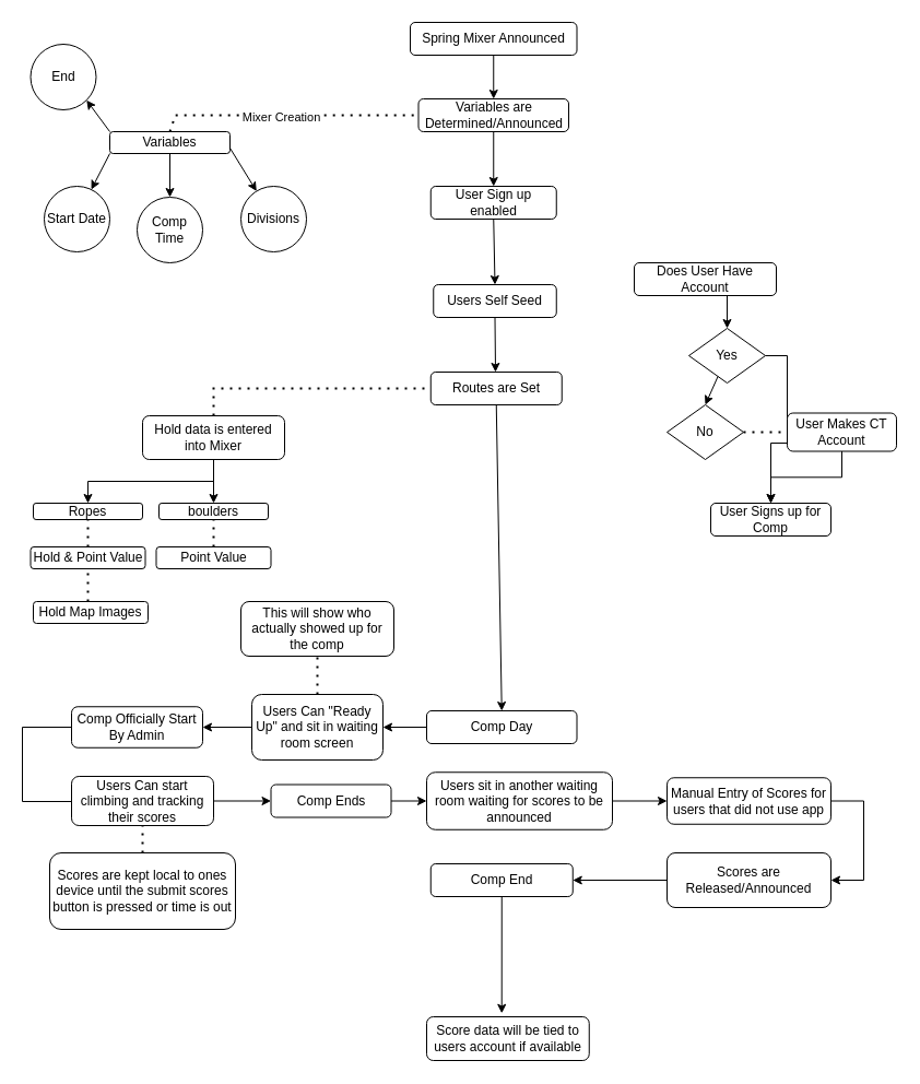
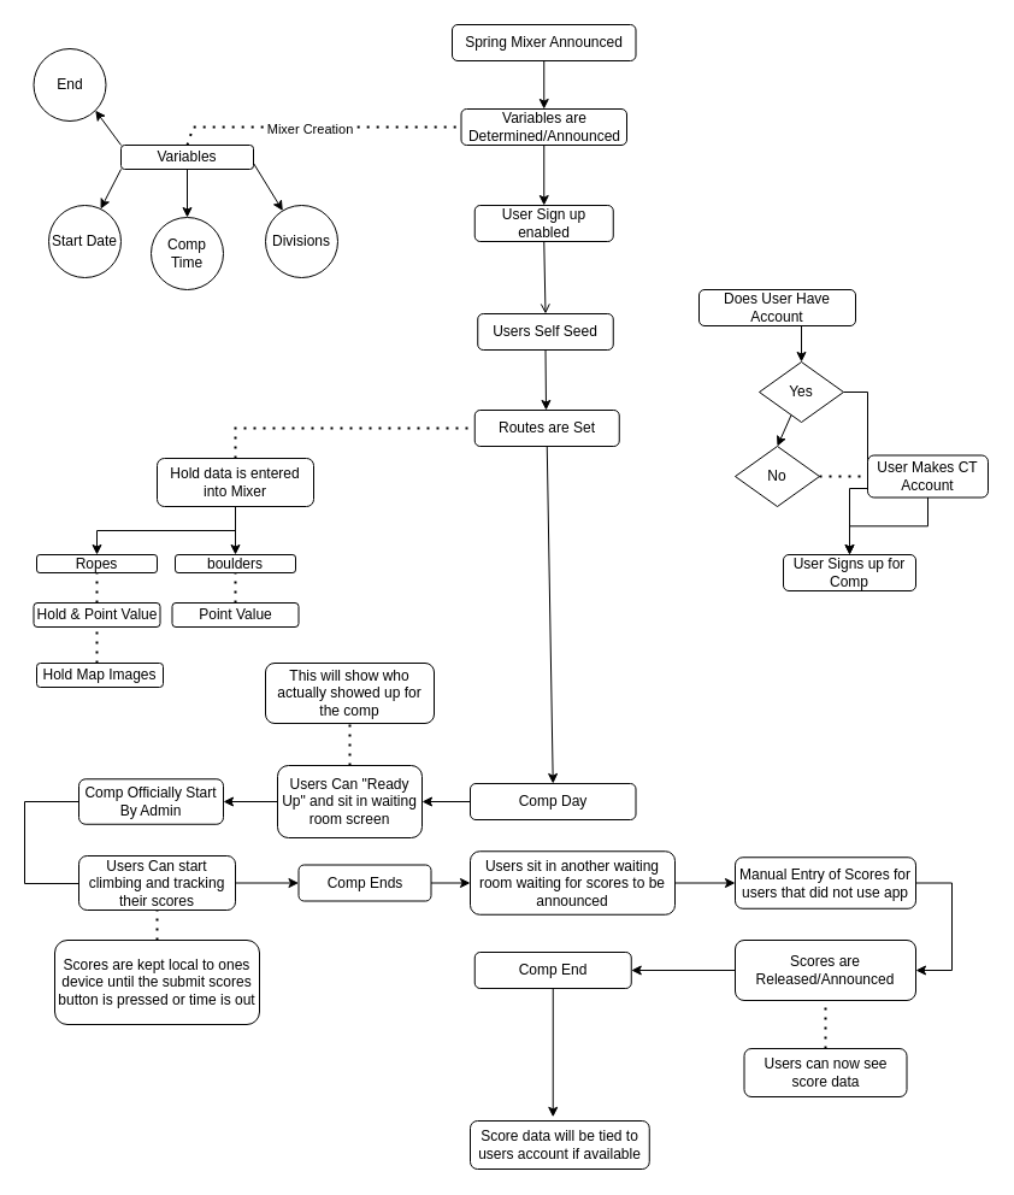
- <mxCell id="26" value="" style="endArrow=classic;html=1;rounded=0;exitX=0.5;exitY=1;exitDx=0;exitDy=0;entryX=0.5;entryY=0;entryDx=0;entryDy=0;" edge="1" parent="1" source="15" target="27"><mxGeometry width="50" height="50" relative="1" as="geometry"><mxPoint x="380" y="290" as="sourcePoint" /><mxPoint x="440" y="250" as="targetPoint" /></mxGeometry></mxCell>
+ <mxCell id="26" value="" style="endArrow=open;html=1;rounded=0;exitX=0.5;exitY=1;exitDx=0;exitDy=0;entryX=0.5;entryY=0;entryDx=0;entryDy=0;" edge="1" parent="1" source="15" target="27"><mxGeometry width="50" height="50" relative="1" as="geometry"><mxPoint x="380" y="290" as="sourcePoint" /><mxPoint x="440" y="250" as="targetPoint" /></mxGeometry></mxCell>
+ <mxCell id="64" value="" style="endArrow=none;dashed=1;html=1;dashPattern=1 3;strokeWidth=2;rounded=0;entryX=0.5;entryY=1;entryDx=0;entryDy=0;exitX=0.5;exitY=0;exitDx=0;exitDy=0;" edge="1" parent="1" source="63" target="62"><mxGeometry width="50" height="50" relative="1" as="geometry"><mxPoint x="380" y="790" as="sourcePoint" /><mxPoint x="430" y="740" as="targetPoint" /></mxGeometry></mxCell>
+ <mxCell id="63" value="Users can now see score data" style="rounded=1;whiteSpace=wrap;html=1;" vertex="1" parent="1"><mxGeometry x="617.5" y="870" width="135" height="40" as="geometry" /></mxCell>
